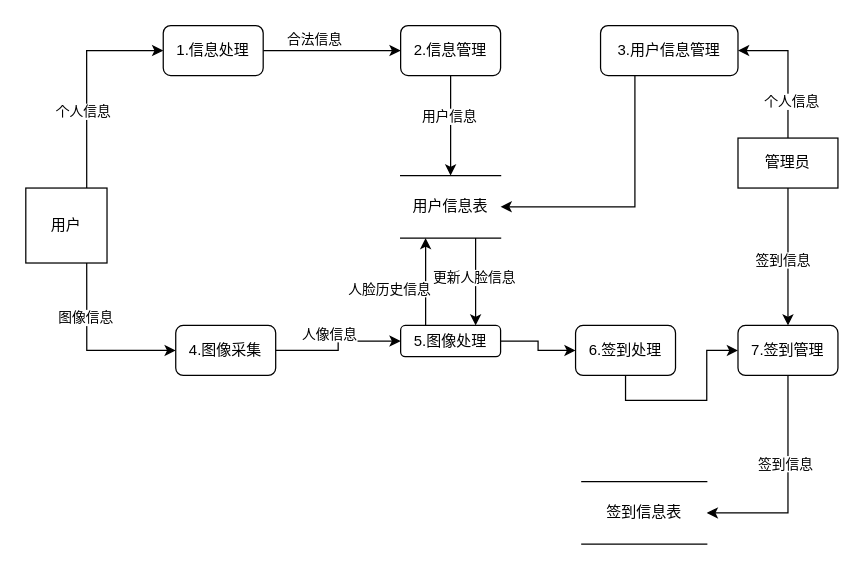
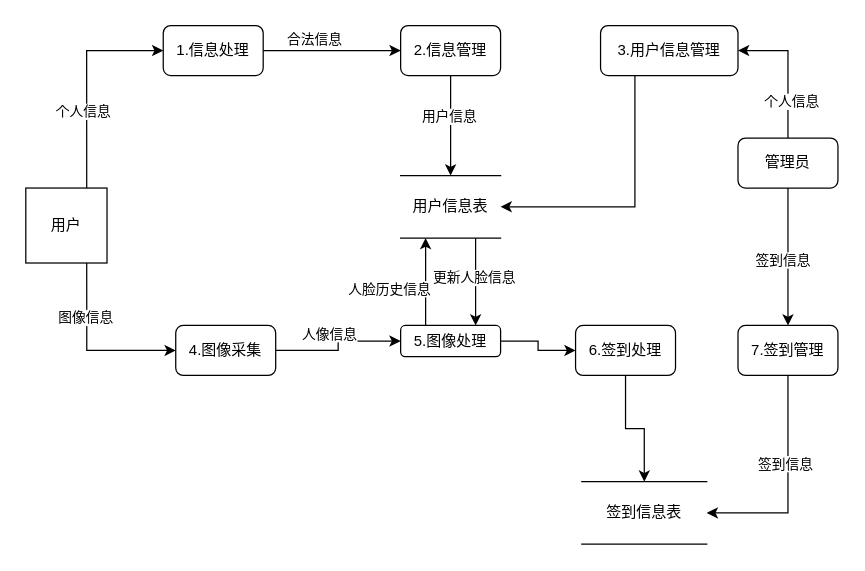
- <mxCell id="29" value="管理员" style="rounded=0;whiteSpace=wrap;html=1;" vertex="1" parent="1"><mxGeometry x="590" y="110" width="80" height="40" as="geometry" /></mxCell>
+ <mxCell id="29" value="管理员" style="whiteSpace=wrap;html=1;rounded=1;" vertex="1" parent="1"><mxGeometry x="590" y="110" width="80" height="40" as="geometry" /></mxCell>
- <mxCell id="23" style="edgeStyle=orthogonalEdgeStyle;rounded=0;orthogonalLoop=1;jettySize=auto;html=1;exitX=0.5;exitY=1;exitDx=0;exitDy=0;" edge="1" parent="1" source="24" target="33"><mxGeometry relative="1" as="geometry" /></mxCell>
+ <mxCell id="23" style="edgeStyle=orthogonalEdgeStyle;rounded=0;orthogonalLoop=1;jettySize=auto;html=1;exitX=0.5;exitY=1;exitDx=0;exitDy=0;entryX=0.5;entryY=0;entryDx=0;entryDy=0;" edge="1" parent="1" source="24" target="30"><mxGeometry relative="1" as="geometry" /></mxCell>
